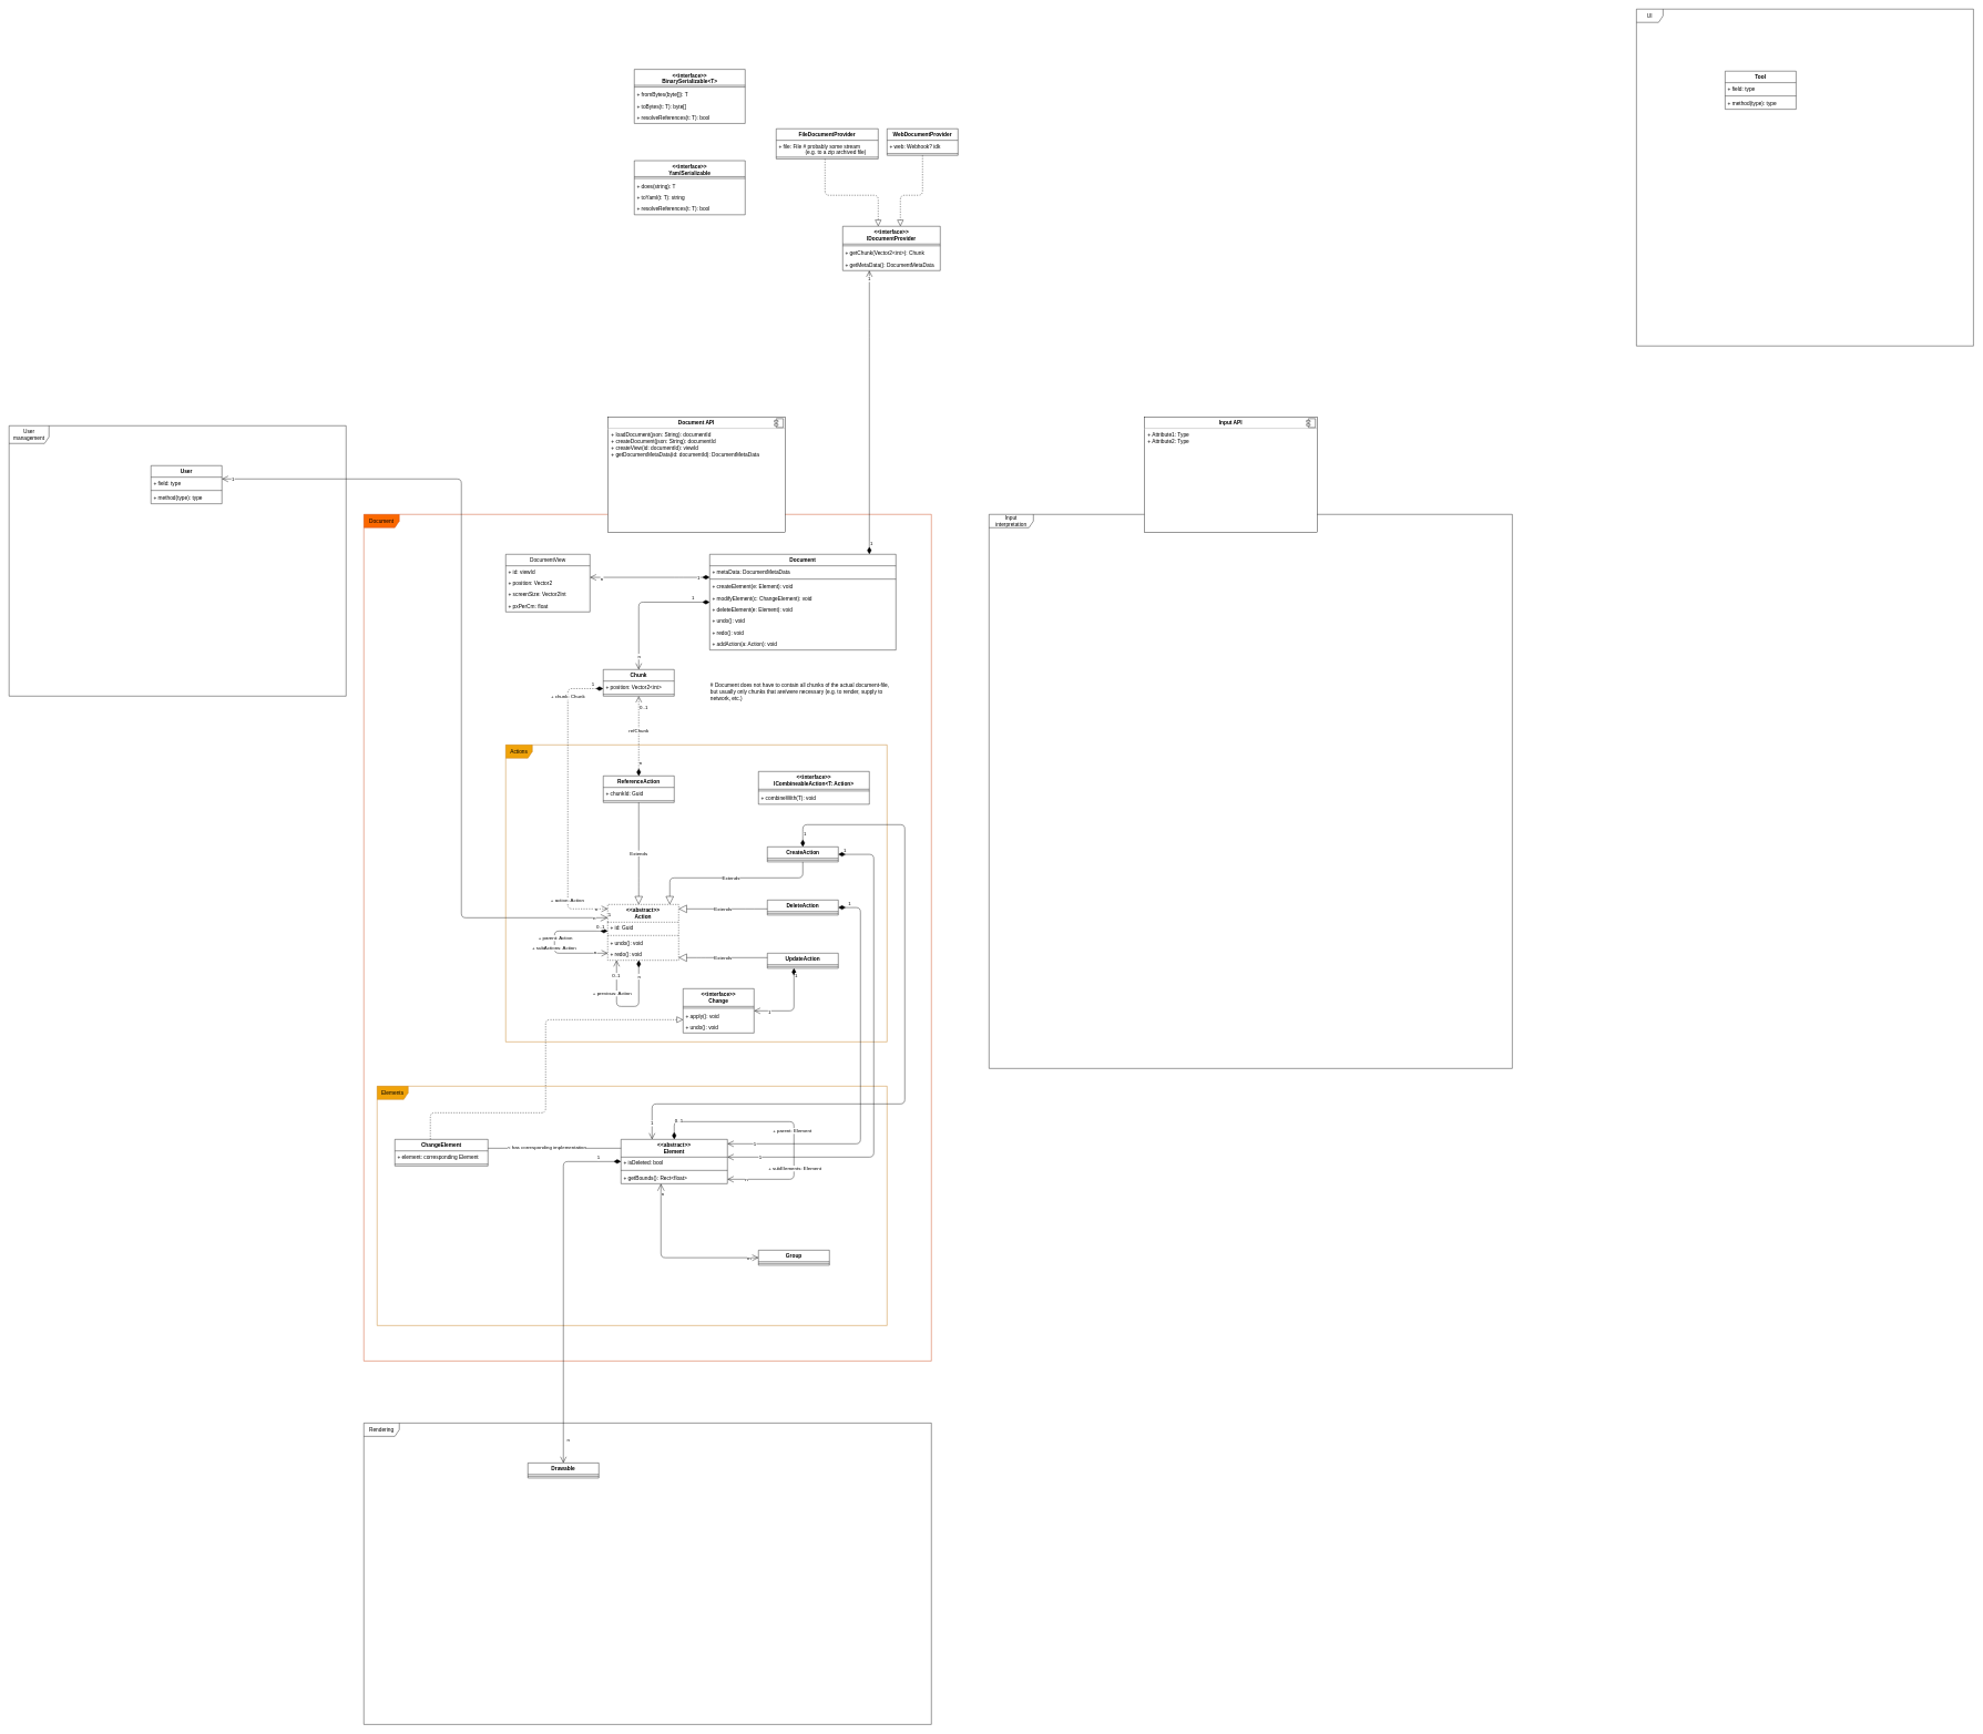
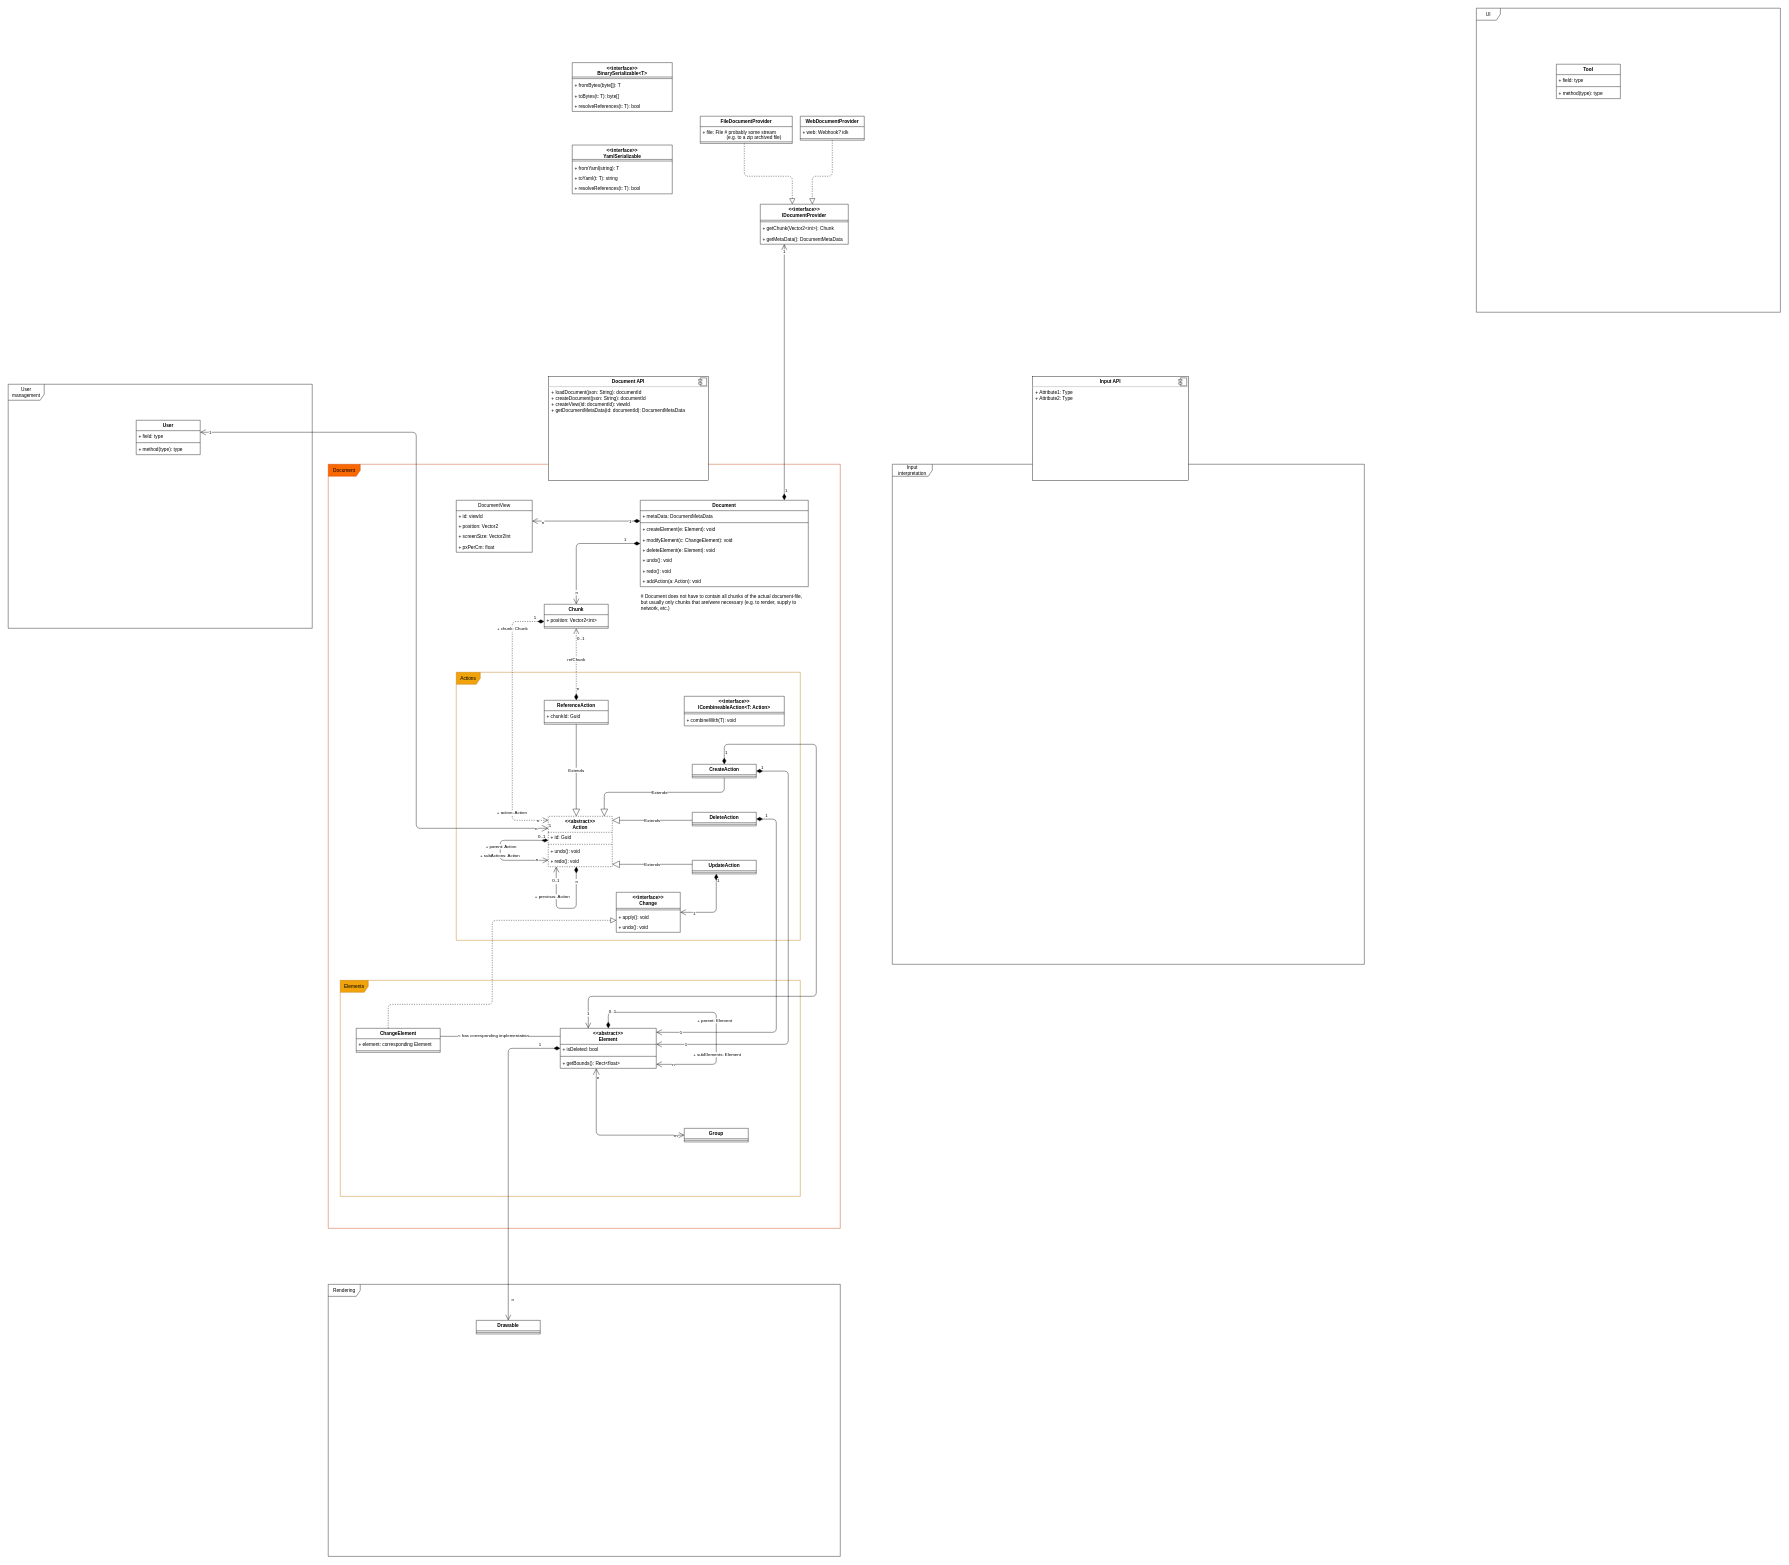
- <mxCell id="132" value="+ does(string): T" style="text;strokeColor=none;fillColor=none;align=left;verticalAlign=top;spacingLeft=4;spacingRight=4;overflow=hidden;rotatable=0;points=[[0,0.5],[1,0.5]];portConstraint=eastwest;" parent="130" vertex="1"><mxGeometry y="44" width="250" height="26" as="geometry" /></mxCell>
+ <mxCell id="132" value="+ fromYaml(string): T" style="text;strokeColor=none;fillColor=none;align=left;verticalAlign=top;spacingLeft=4;spacingRight=4;overflow=hidden;rotatable=0;points=[[0,0.5],[1,0.5]];portConstraint=eastwest;" parent="130" vertex="1"><mxGeometry y="44" width="250" height="26" as="geometry" /></mxCell>
- <mxCell id="110" value="# Document does not have to contain all chunks of the actual document-file, but usually only chunks that are/were necessary (e.g. to render, supply to network, etc.)" style="text;html=1;strokeColor=none;fillColor=none;align=left;verticalAlign=middle;whiteSpace=wrap;rounded=0;" parent="1" vertex="1"><mxGeometry x="1600" y="1535" width="420" height="50" as="geometry" /></mxCell>
+ <mxCell id="110" value="# Document does not have to contain all chunks of the actual document-file, but usually only chunks that are/were necessary (e.g. to render, supply to network, etc.)" style="text;html=1;strokeColor=none;fillColor=none;align=left;verticalAlign=middle;whiteSpace=wrap;rounded=0;" parent="1" vertex="1"><mxGeometry x="1600" y="1480" width="420" height="50" as="geometry" /></mxCell>
